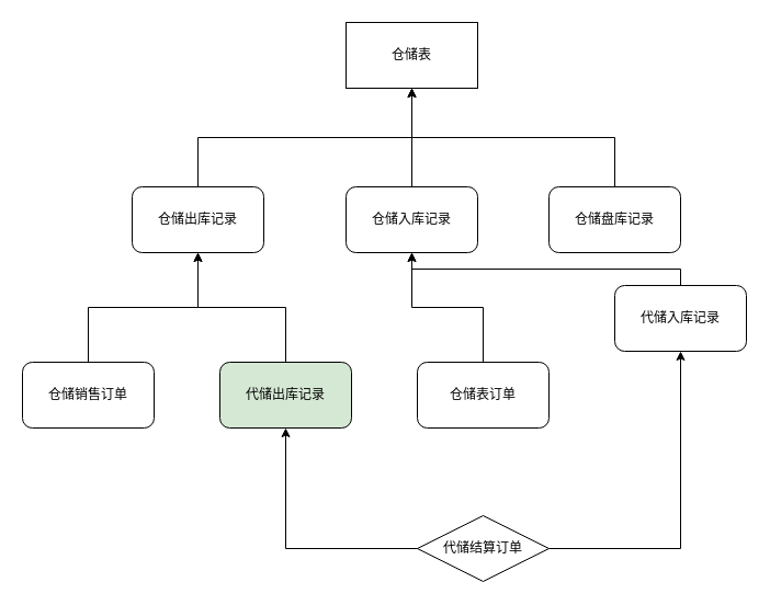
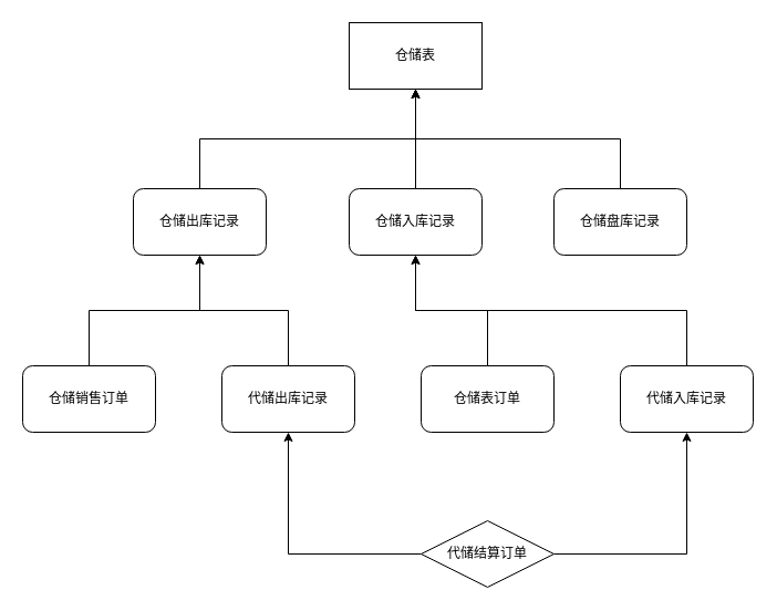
- <mxCell id="16" value="代储入库记录" style="rounded=1;whiteSpace=wrap;html=1;" vertex="1" parent="1"><mxGeometry x="560" y="260" width="120" height="60" as="geometry" /></mxCell>
+ <mxCell id="16" value="代储入库记录" style="rounded=1;whiteSpace=wrap;html=1;" vertex="1" parent="1"><mxGeometry x="560" y="330" width="120" height="60" as="geometry" /></mxCell>
- <mxCell id="14" value="代储出库记录" style="rounded=1;whiteSpace=wrap;html=1;fillColor=#d5e8d4;" vertex="1" parent="1"><mxGeometry x="200" y="330" width="120" height="60" as="geometry" /></mxCell>
+ <mxCell id="14" value="代储出库记录" style="rounded=1;whiteSpace=wrap;html=1;" vertex="1" parent="1"><mxGeometry x="200" y="330" width="120" height="60" as="geometry" /></mxCell>
